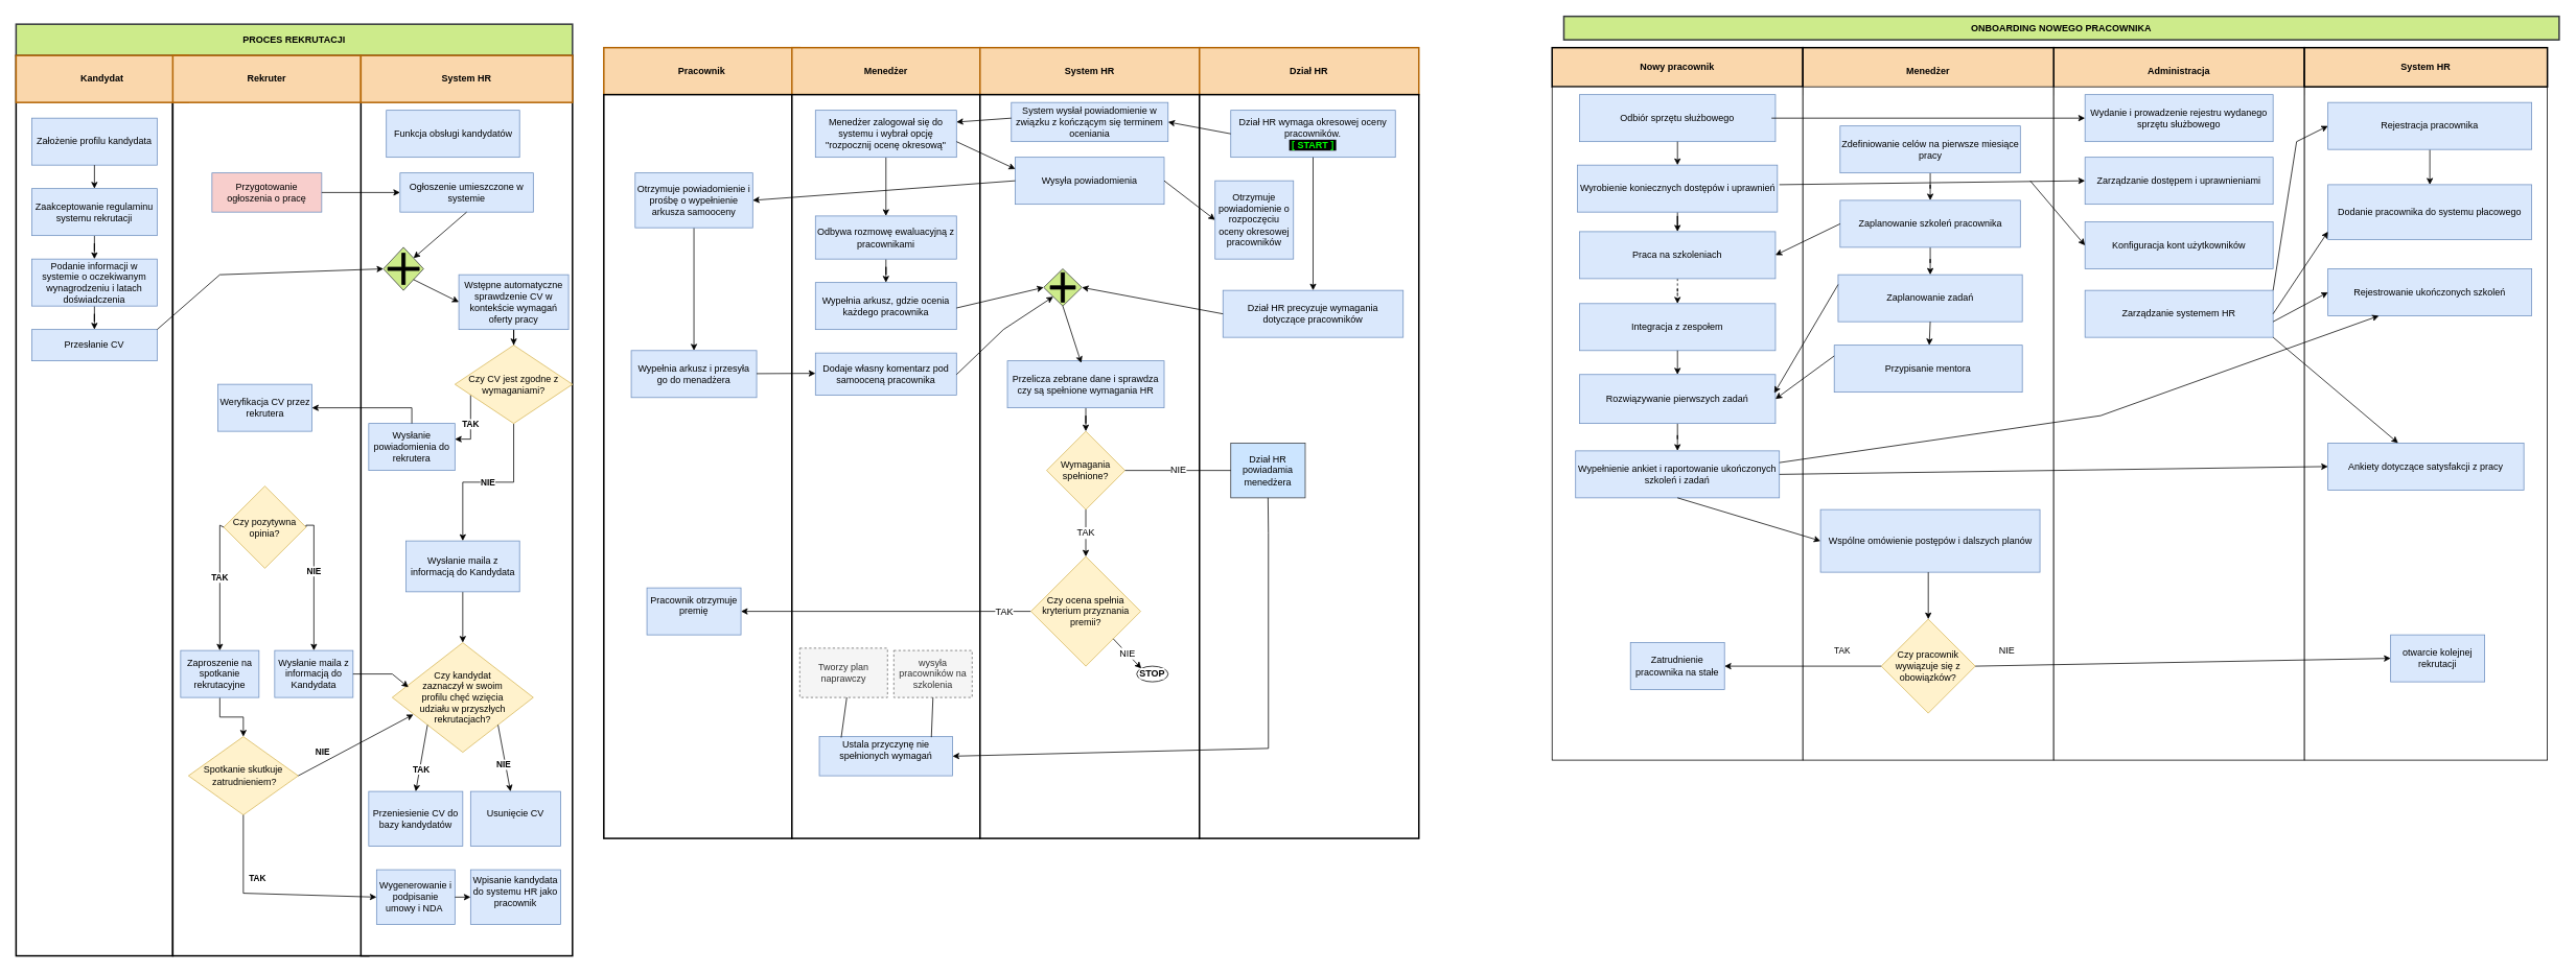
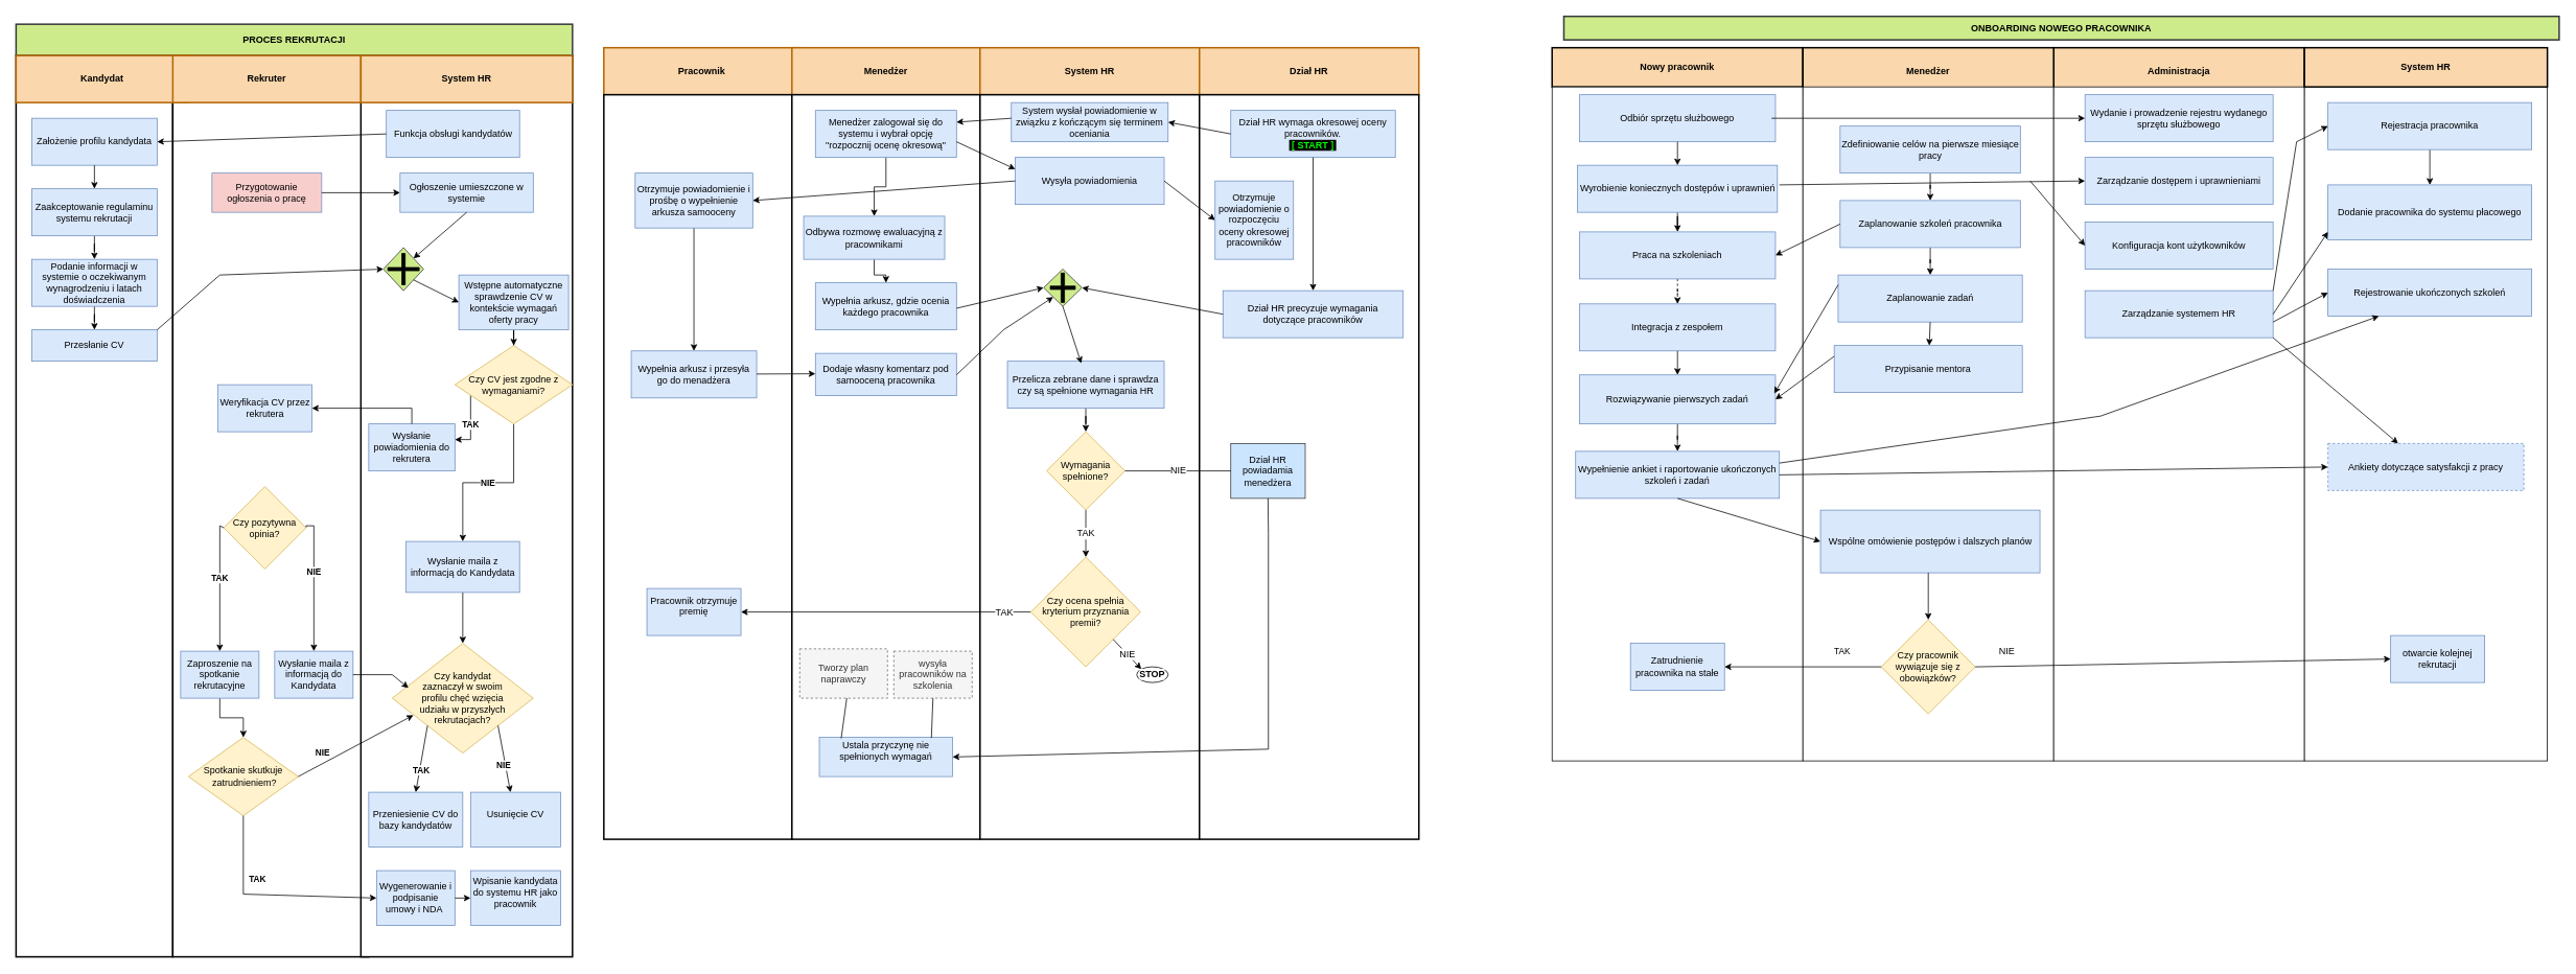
+ <mxCell id="32" value="" style="endArrow=classic;html=1;rounded=0;entryX=1;entryY=0.5;entryDx=0;entryDy=0;exitX=0;exitY=0.5;exitDx=0;exitDy=0;" edge="1" parent="1" source="31" target="30"><mxGeometry width="50" height="50" relative="1" as="geometry"><mxPoint x="500" y="180" as="sourcePoint" /><mxPoint x="560" y="130" as="targetPoint" /></mxGeometry></mxCell>
- <mxCell id="77" value="Odbywa rozmowę ewaluacyjną z pracownikami" style="rounded=0;whiteSpace=wrap;html=1;fillColor=#dae8fc;strokeColor=#6c8ebf;" vertex="1" parent="1"><mxGeometry x="1040" y="275" width="180" height="55" as="geometry" /></mxCell>
+ <mxCell id="77" value="Odbywa rozmowę ewaluacyjną z pracownikami" style="rounded=0;whiteSpace=wrap;html=1;fillColor=#dae8fc;strokeColor=#6c8ebf;" vertex="1" parent="1"><mxGeometry x="1025" y="275" width="180" height="55" as="geometry" /></mxCell>
- <mxCell id="153" value="Ankiety dotyczące satysfakcji z pracy" style="rounded=0;whiteSpace=wrap;html=1;fillColor=#dae8fc;strokeColor=#6c8ebf;" vertex="1" parent="1"><mxGeometry x="2970" y="565" width="250" height="60" as="geometry" /></mxCell>
+ <mxCell id="153" value="Ankiety dotyczące satysfakcji z pracy" style="rounded=0;whiteSpace=wrap;html=1;fillColor=#dae8fc;strokeColor=#6c8ebf;dashed=1;" vertex="1" parent="1"><mxGeometry x="2970" y="565" width="250" height="60" as="geometry" /></mxCell>
